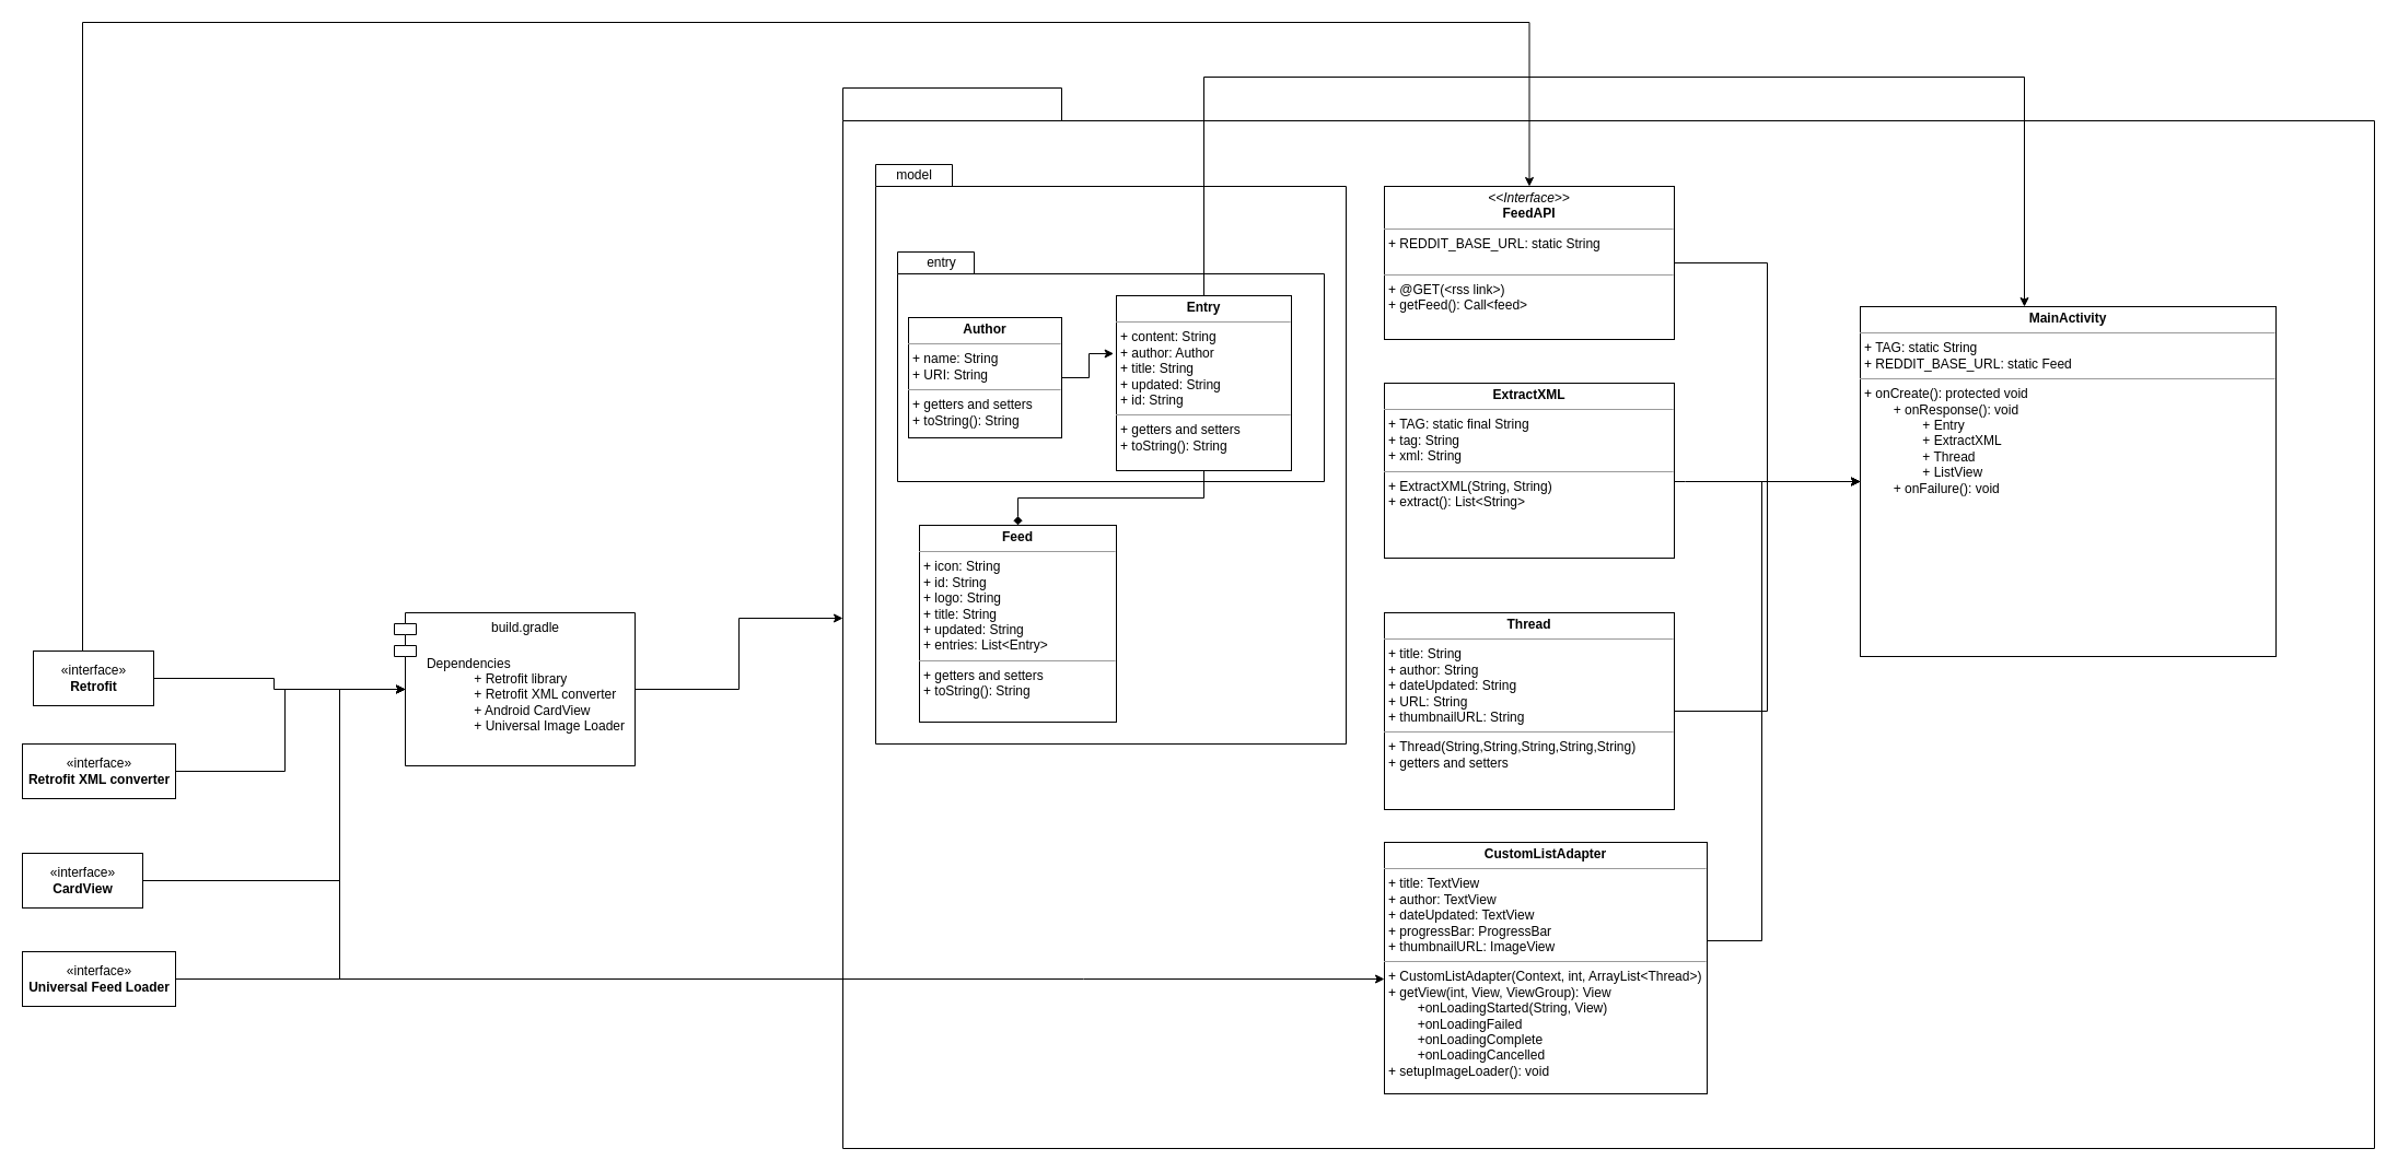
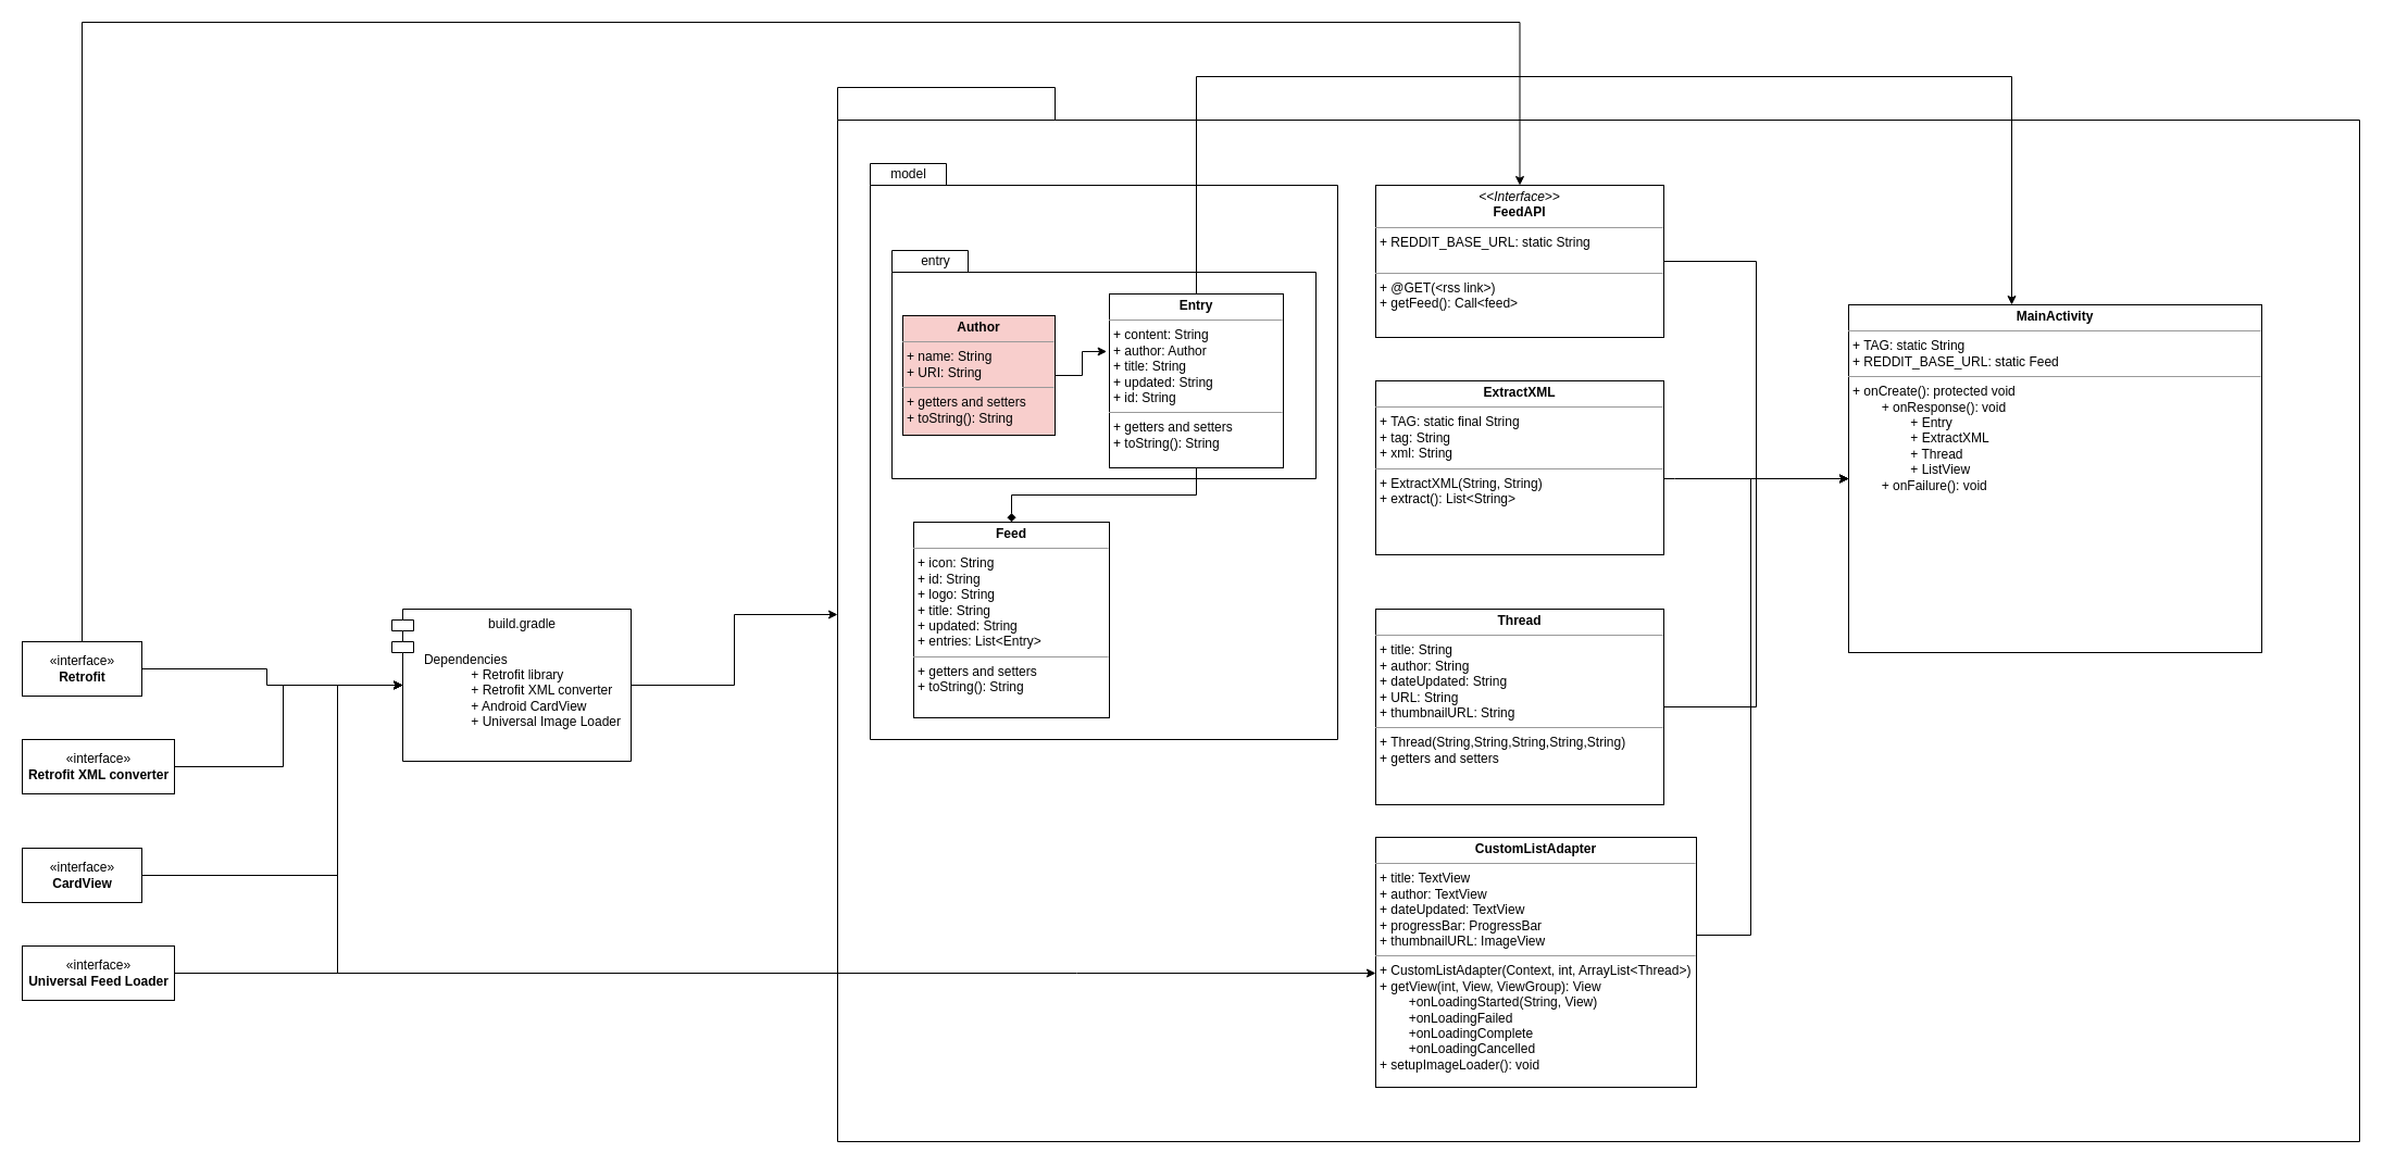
- <mxCell id="15" value="&lt;p style=&quot;margin: 0px ; margin-top: 4px ; text-align: center&quot;&gt;&lt;b&gt;Author&lt;/b&gt;&lt;/p&gt;&lt;hr size=&quot;1&quot;&gt;&lt;p style=&quot;margin: 0px ; margin-left: 4px&quot;&gt;+ name: String&lt;/p&gt;&lt;p style=&quot;margin: 0px ; margin-left: 4px&quot;&gt;+ URI: String&lt;/p&gt;&lt;hr size=&quot;1&quot;&gt;&lt;p style=&quot;margin: 0px ; margin-left: 4px&quot;&gt;+ getters and setters&lt;/p&gt;&lt;p style=&quot;margin: 0px ; margin-left: 4px&quot;&gt;+ toString(): String&lt;/p&gt;" style="verticalAlign=top;align=left;overflow=fill;fontSize=12;fontFamily=Helvetica;html=1;" vertex="1" parent="1"><mxGeometry x="830" y="290" width="140" height="110" as="geometry" /></mxCell>
+ <mxCell id="15" value="&lt;p style=&quot;margin: 0px ; margin-top: 4px ; text-align: center&quot;&gt;&lt;b&gt;Author&lt;/b&gt;&lt;/p&gt;&lt;hr size=&quot;1&quot;&gt;&lt;p style=&quot;margin: 0px ; margin-left: 4px&quot;&gt;+ name: String&lt;/p&gt;&lt;p style=&quot;margin: 0px ; margin-left: 4px&quot;&gt;+ URI: String&lt;/p&gt;&lt;hr size=&quot;1&quot;&gt;&lt;p style=&quot;margin: 0px ; margin-left: 4px&quot;&gt;+ getters and setters&lt;/p&gt;&lt;p style=&quot;margin: 0px ; margin-left: 4px&quot;&gt;+ toString(): String&lt;/p&gt;" style="verticalAlign=top;align=left;overflow=fill;fontSize=12;fontFamily=Helvetica;html=1;fillColor=#f8cecc;" vertex="1" parent="1"><mxGeometry x="830" y="290" width="140" height="110" as="geometry" /></mxCell>
- <mxCell id="27" value="«interface»&lt;br&gt;&lt;b&gt;Retrofit&lt;/b&gt;" style="html=1;" vertex="1" parent="1"><mxGeometry x="30" y="595" width="110" height="50" as="geometry" /></mxCell>
+ <mxCell id="27" value="«interface»&lt;br&gt;&lt;b&gt;Retrofit&lt;/b&gt;" style="html=1;" vertex="1" parent="1"><mxGeometry x="20" y="590" width="110" height="50" as="geometry" /></mxCell>
